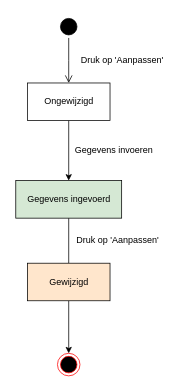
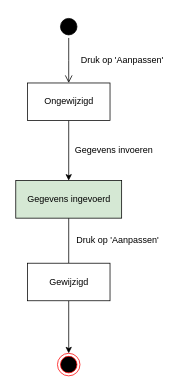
- <mxCell id="11" value="Gewijzigd" style="html=1;strokeColor=#000000;fillColor=#ffe6cc;" vertex="1" parent="1"><mxGeometry x="36" y="350" width="110" height="50" as="geometry" /></mxCell>
+ <mxCell id="11" value="Gewijzigd" style="html=1;strokeColor=#000000;" vertex="1" parent="1"><mxGeometry x="36" y="350" width="110" height="50" as="geometry" /></mxCell>
